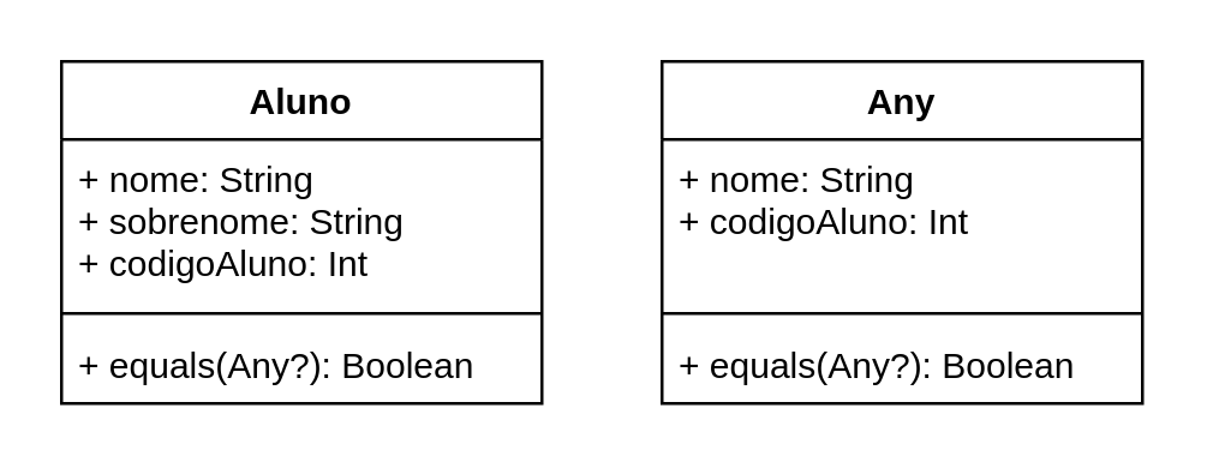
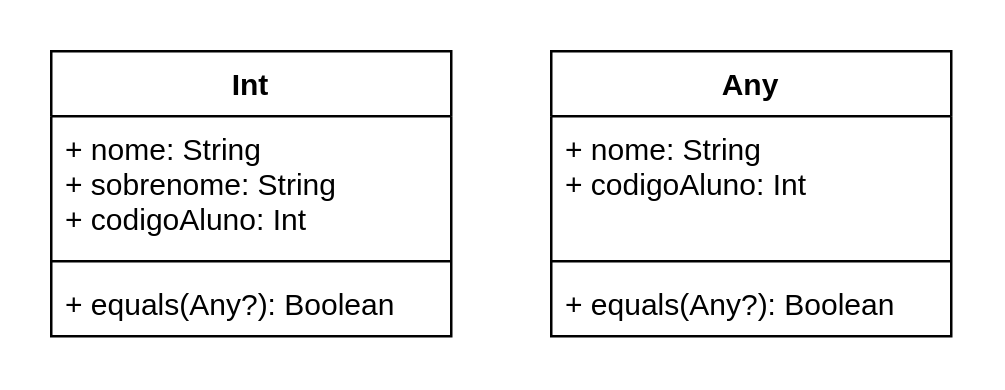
- <mxCell id="2" value="Aluno&#10;" style="swimlane;fontStyle=1;align=center;verticalAlign=top;childLayout=stackLayout;horizontal=1;startSize=26;horizontalStack=0;resizeParent=1;resizeParentMax=0;resizeLast=0;collapsible=1;marginBottom=0;" vertex="1" parent="1"><mxGeometry x="20" y="20" width="160" height="114" as="geometry"><mxRectangle x="140" y="220" width="70" height="26" as="alternateBounds" /></mxGeometry></mxCell>
+ <mxCell id="2" value="Int&#10;" style="swimlane;fontStyle=1;align=center;verticalAlign=top;childLayout=stackLayout;horizontal=1;startSize=26;horizontalStack=0;resizeParent=1;resizeParentMax=0;resizeLast=0;collapsible=1;marginBottom=0;" vertex="1" parent="1"><mxGeometry x="20" y="20" width="160" height="114" as="geometry"><mxRectangle x="140" y="220" width="70" height="26" as="alternateBounds" /></mxGeometry></mxCell>
